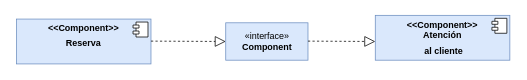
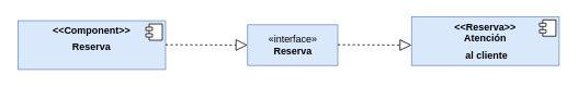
- <mxCell id="7" value="&lt;p style=&quot;margin:0px;margin-top:6px;text-align:center;&quot;&gt;&lt;b&gt;&amp;lt;&amp;lt;Component&amp;gt;&amp;gt;&lt;/b&gt;&lt;/p&gt;&lt;div style=&quot;text-align: center;&quot;&gt;&lt;span style=&quot;background-color: initial;&quot;&gt;&lt;b&gt;Atención&lt;/b&gt;&lt;/span&gt;&lt;/div&gt;&lt;p style=&quot;margin:0px;margin-top:6px;text-align:center;&quot;&gt;&lt;b&gt;&amp;nbsp;al cliente&lt;/b&gt;&lt;/p&gt;" style="align=left;overflow=fill;html=1;dropTarget=0;fillColor=#dae8fc;strokeColor=#6c8ebf;" vertex="1" parent="1"><mxGeometry x="500" y="20" width="180" height="60" as="geometry" /></mxCell>
+ <mxCell id="7" value="&lt;p style=&quot;margin:0px;margin-top:6px;text-align:center;&quot;&gt;&lt;b&gt;&amp;lt;&amp;lt;Reserva&amp;gt;&amp;gt;&lt;/b&gt;&lt;/p&gt;&lt;div style=&quot;text-align: center;&quot;&gt;&lt;span style=&quot;background-color: initial;&quot;&gt;&lt;b&gt;Atención&lt;/b&gt;&lt;/span&gt;&lt;/div&gt;&lt;p style=&quot;margin:0px;margin-top:6px;text-align:center;&quot;&gt;&lt;b&gt;&amp;nbsp;al cliente&lt;/b&gt;&lt;/p&gt;" style="align=left;overflow=fill;html=1;dropTarget=0;fillColor=#dae8fc;strokeColor=#6c8ebf;" vertex="1" parent="1"><mxGeometry x="500" y="20" width="180" height="60" as="geometry" /></mxCell>
- <mxCell id="5" value="«interface»&lt;br&gt;&lt;b&gt;Component&lt;/b&gt;" style="html=1;fillColor=#dae8fc;strokeColor=#6c8ebf;" vertex="1" parent="1"><mxGeometry x="300" y="30" width="110" height="50" as="geometry" /></mxCell>
+ <mxCell id="5" value="«interface»&lt;br&gt;&lt;b&gt;Reserva&lt;/b&gt;" style="html=1;fillColor=#dae8fc;strokeColor=#6c8ebf;" vertex="1" parent="1"><mxGeometry x="300" y="30" width="110" height="50" as="geometry" /></mxCell>
